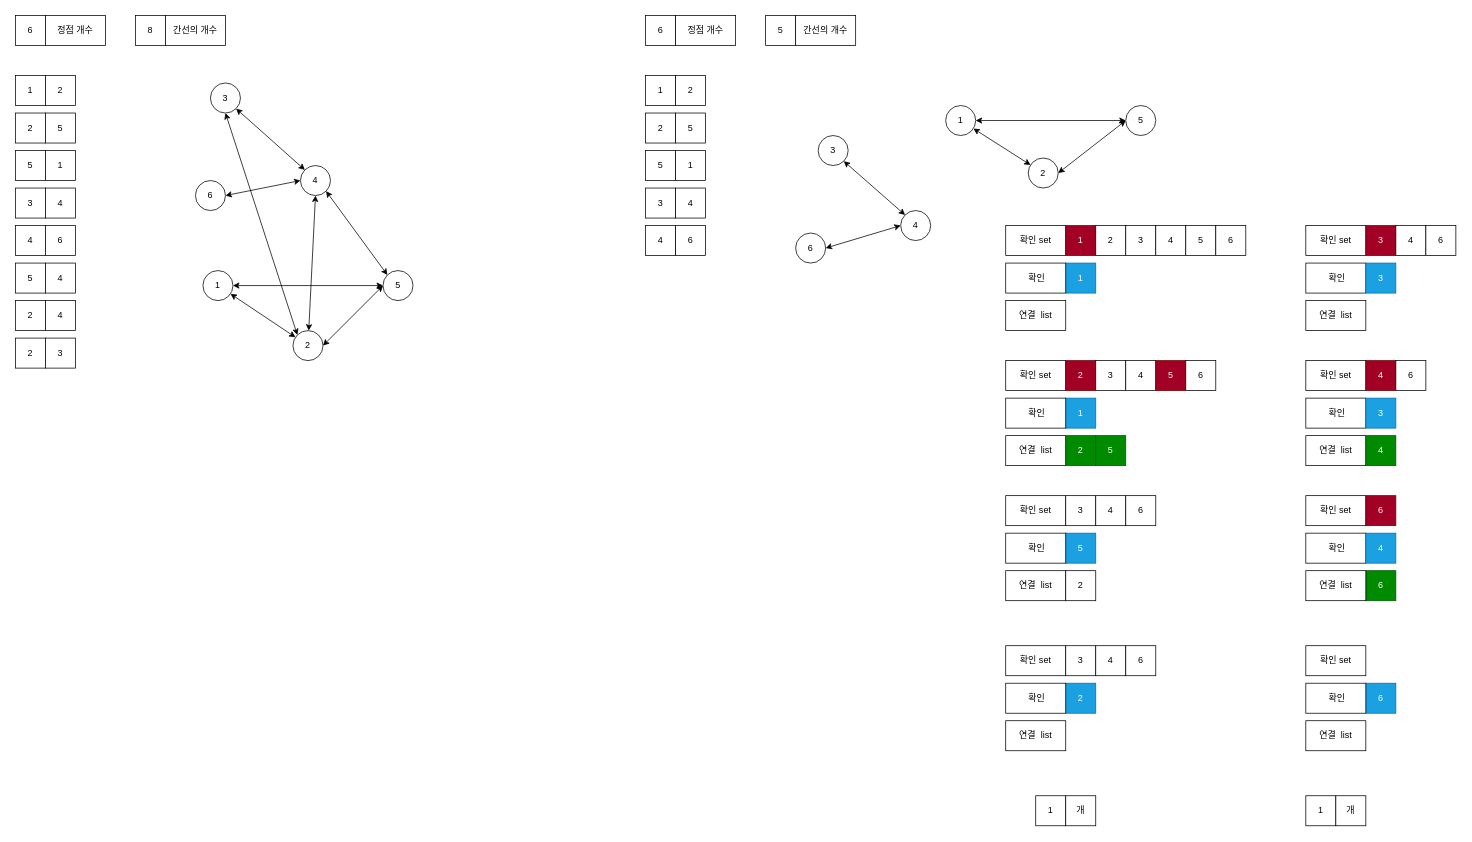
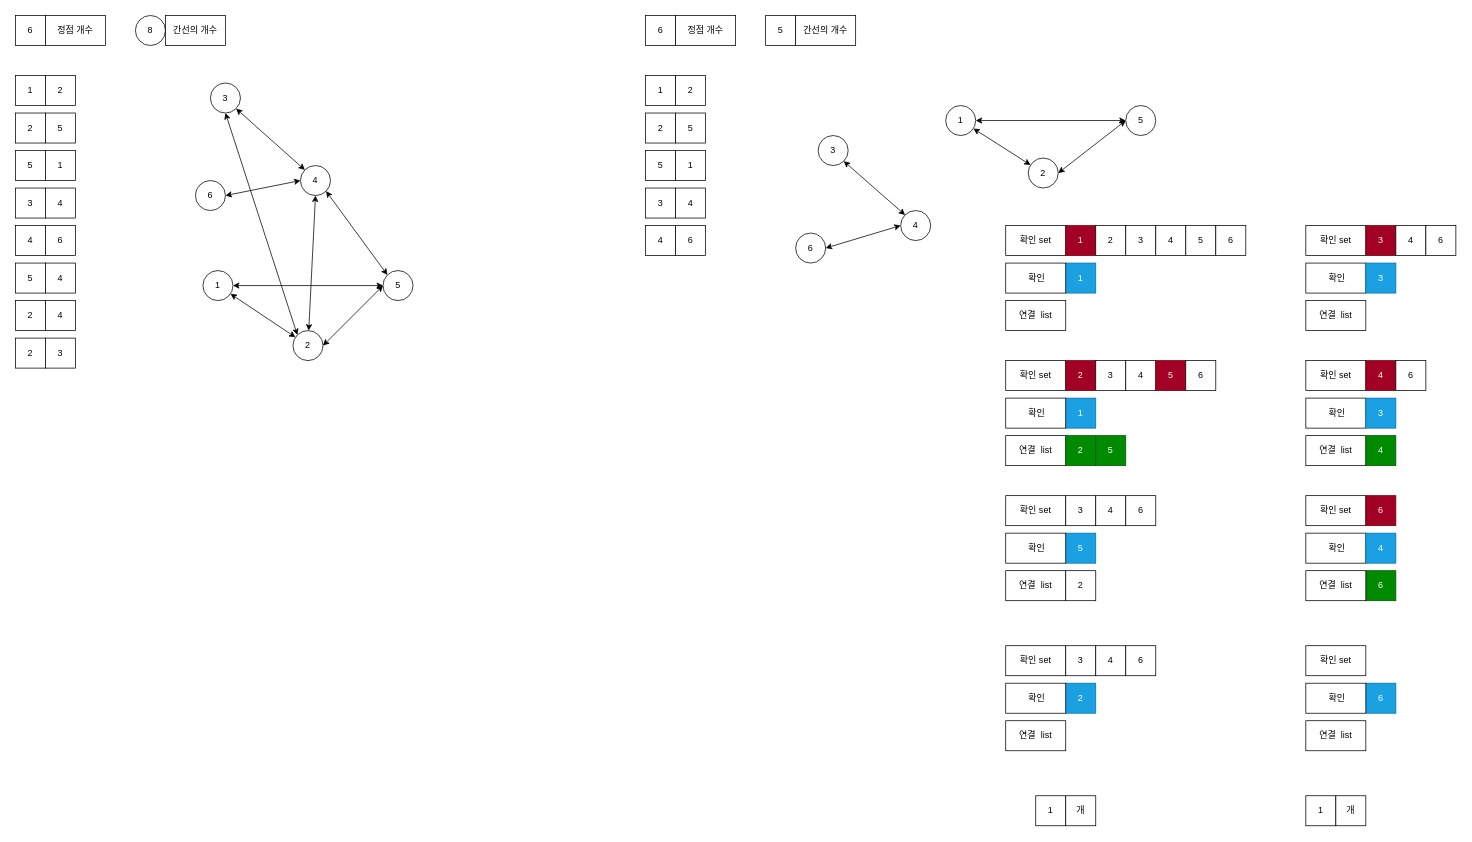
- <mxCell id="29" value="8" style="rounded=0;whiteSpace=wrap;html=1;" parent="1" vertex="1"><mxGeometry x="180" y="20" width="40" height="40" as="geometry" /></mxCell>
+ <mxCell id="29" value="8" style="ellipse;whiteSpace=wrap;html=1;" parent="1" vertex="1"><mxGeometry x="180" y="20" width="40" height="40" as="geometry" /></mxCell>
